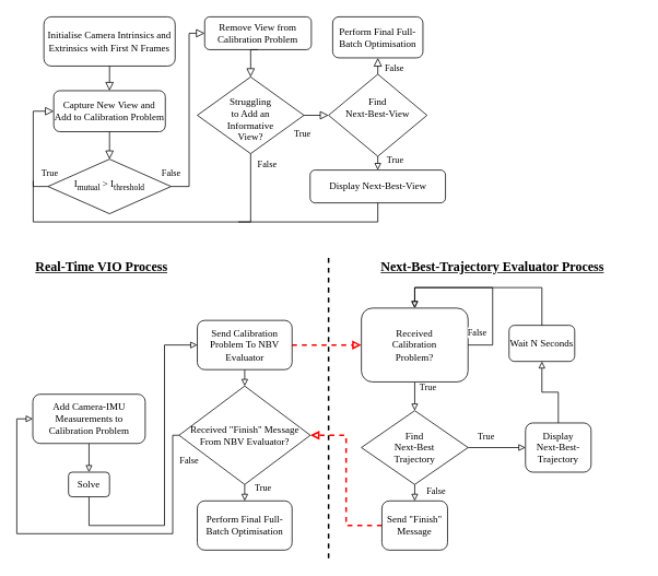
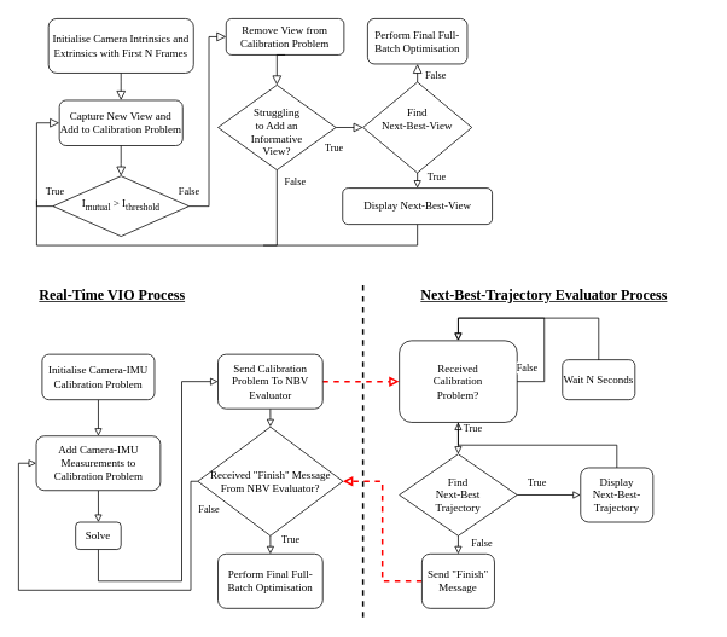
+ <mxCell id="23" value="Initialise Camera-IMU Calibration Problem" style="rounded=1;whiteSpace=wrap;html=1;fontSize=12;glass=0;strokeWidth=1;shadow=0;fontFamily=Verdana;" vertex="1" parent="1"><mxGeometry x="46" y="390" width="124" height="50" as="geometry" /></mxCell>
+ <mxCell id="22" style="edgeStyle=orthogonalEdgeStyle;rounded=0;orthogonalLoop=1;jettySize=auto;html=1;exitX=0.5;exitY=1;exitDx=0;exitDy=0;entryX=0.5;entryY=0;entryDx=0;entryDy=0;fontFamily=Verdana;endArrow=block;endFill=0;" edge="1" parent="1" source="23" target="25"><mxGeometry relative="1" as="geometry" /></mxCell>
- <mxCell id="46" style="edgeStyle=orthogonalEdgeStyle;rounded=0;orthogonalLoop=1;jettySize=auto;html=1;exitX=0.5;exitY=0;exitDx=0;exitDy=0;entryX=0.5;entryY=1;entryDx=0;entryDy=0;fontFamily=Verdana;fontSize=16;endArrow=block;endFill=0;strokeColor=#000000;strokeWidth=1;" edge="1" parent="1" source="47" target="55"><mxGeometry relative="1" as="geometry" /></mxCell>
+ <mxCell id="46" style="edgeStyle=orthogonalEdgeStyle;rounded=0;orthogonalLoop=1;jettySize=auto;html=1;exitX=0.5;exitY=0;exitDx=0;exitDy=0;fontFamily=Verdana;fontSize=16;endArrow=block;endFill=0;strokeColor=#000000;strokeWidth=1;" edge="1" parent="1" source="47" target="39"><mxGeometry relative="1" as="geometry" /></mxCell>
